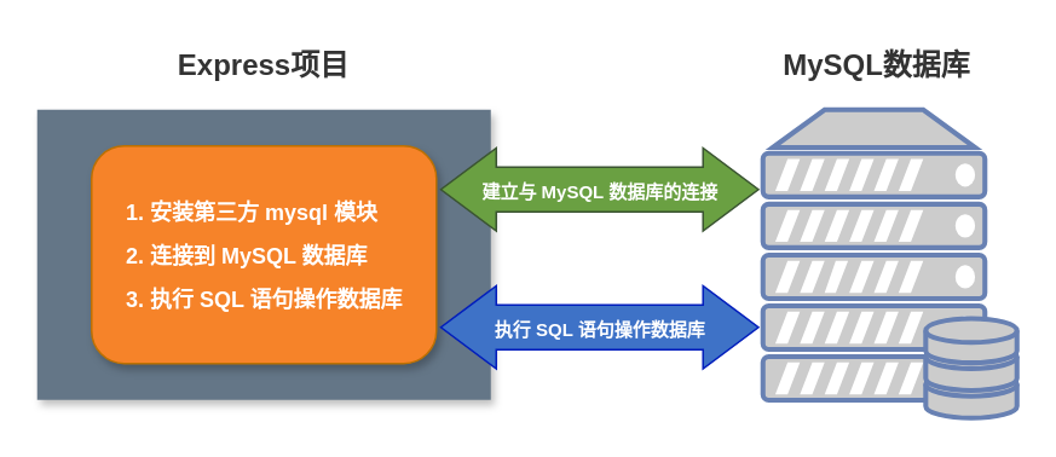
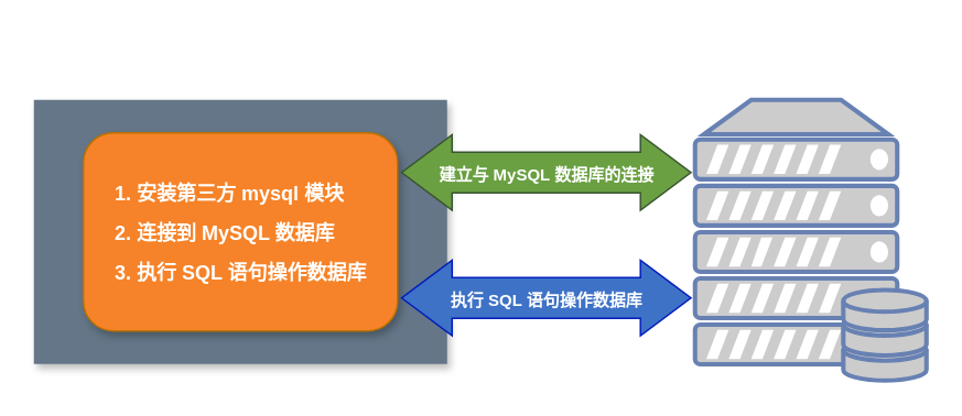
- <mxCell id="6" value="&lt;b&gt;&lt;font color=&quot;#333333&quot; style=&quot;font-size: 16px;&quot;&gt;Express项目&lt;/font&gt;&lt;/b&gt;" style="text;html=1;strokeColor=none;fillColor=none;align=center;verticalAlign=middle;whiteSpace=wrap;rounded=0;" vertex="1" parent="1"><mxGeometry x="90" y="20" width="110" height="30" as="geometry" /></mxCell>
- <mxCell id="7" value="&lt;b&gt;&lt;font color=&quot;#333333&quot; style=&quot;font-size: 16px;&quot;&gt;MySQL数据库&lt;/font&gt;&lt;/b&gt;" style="text;html=1;strokeColor=none;fillColor=none;align=center;verticalAlign=middle;whiteSpace=wrap;rounded=0;" vertex="1" parent="1"><mxGeometry x="428" y="20" width="110" height="30" as="geometry" /></mxCell>
